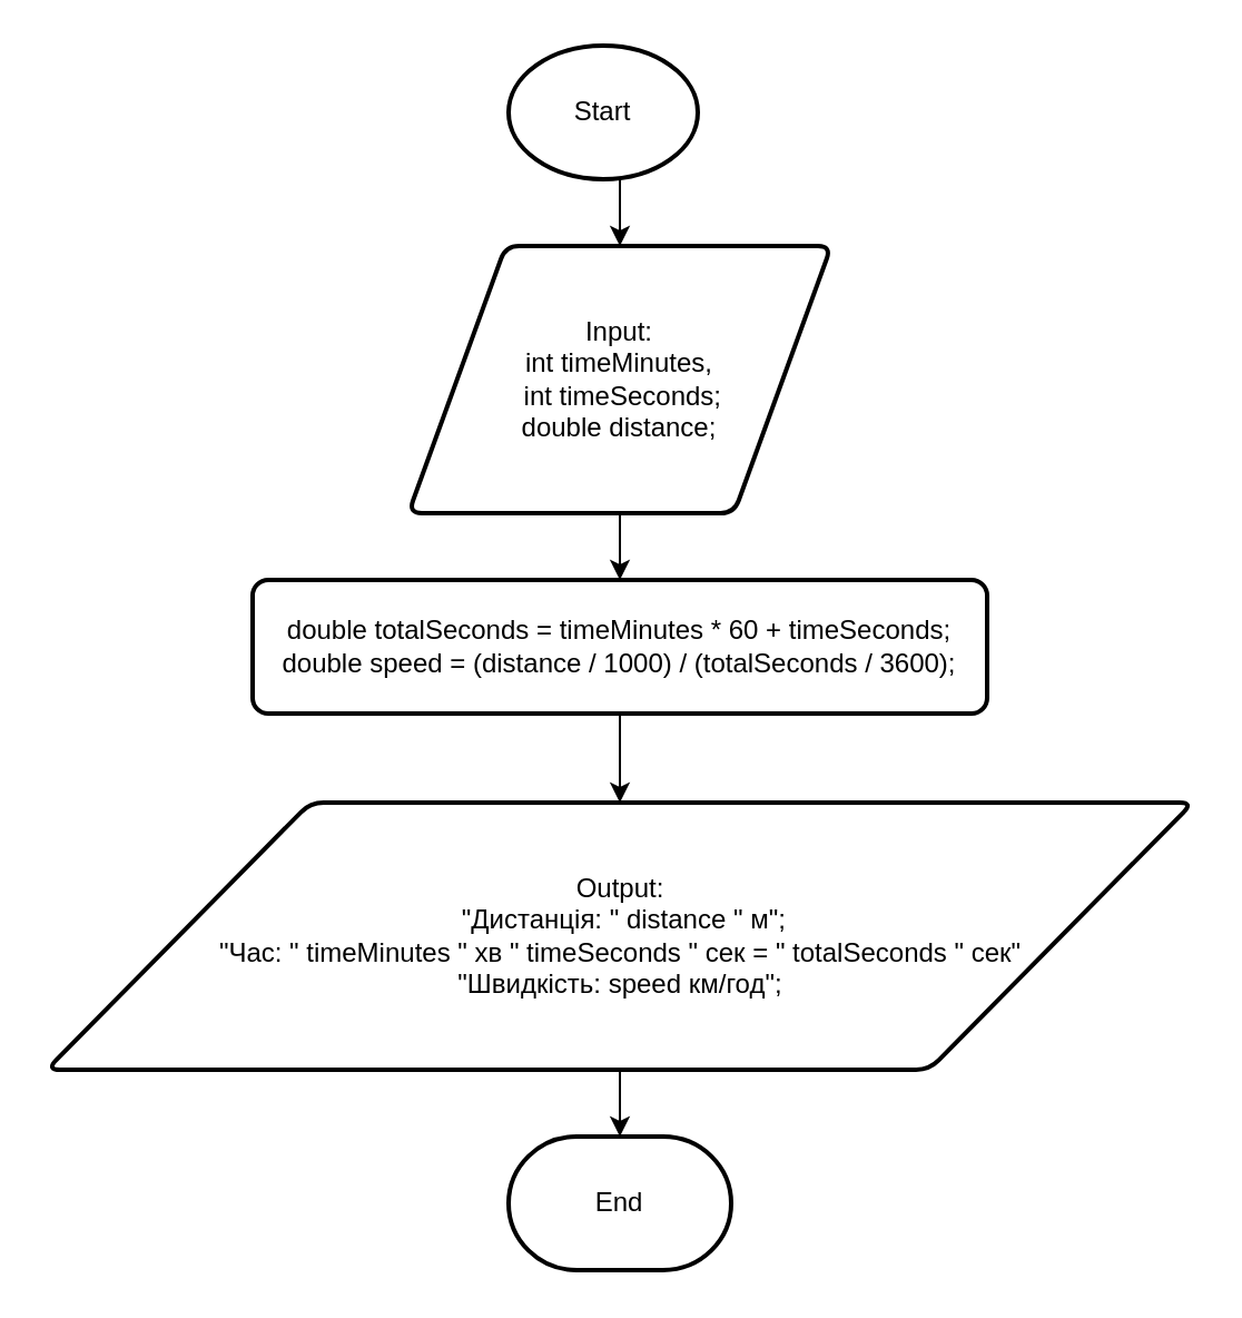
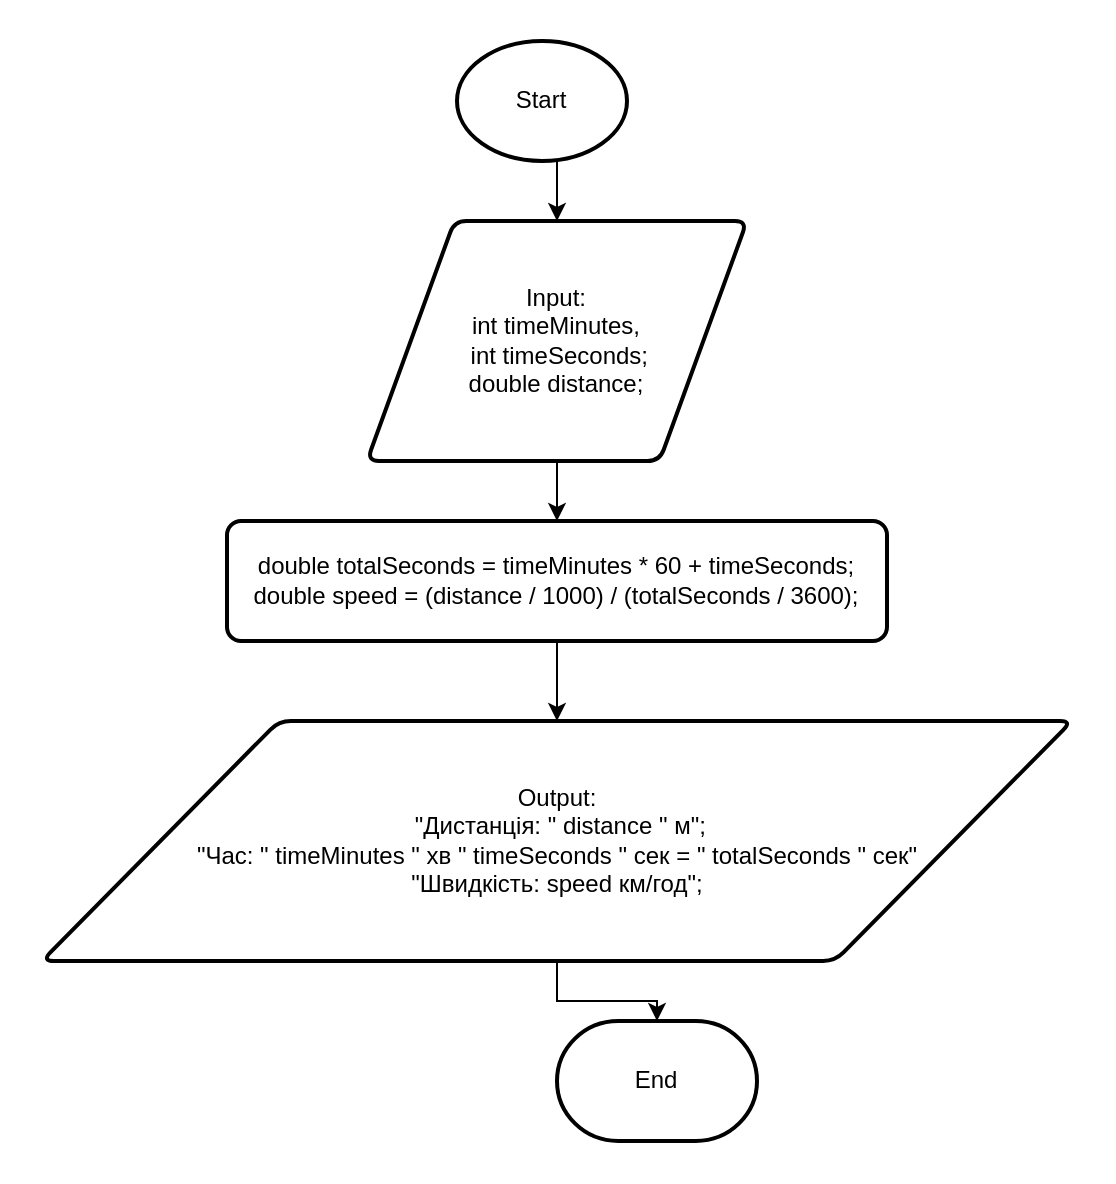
- <mxCell id="8" value="End" style="strokeWidth=2;html=1;shape=mxgraph.flowchart.terminator;whiteSpace=wrap;" vertex="1" parent="1"><mxGeometry x="228" y="510" width="100" height="60" as="geometry" /></mxCell>
+ <mxCell id="8" value="End" style="strokeWidth=2;html=1;shape=mxgraph.flowchart.terminator;whiteSpace=wrap;" vertex="1" parent="1"><mxGeometry x="278" y="510" width="100" height="60" as="geometry" /></mxCell>
